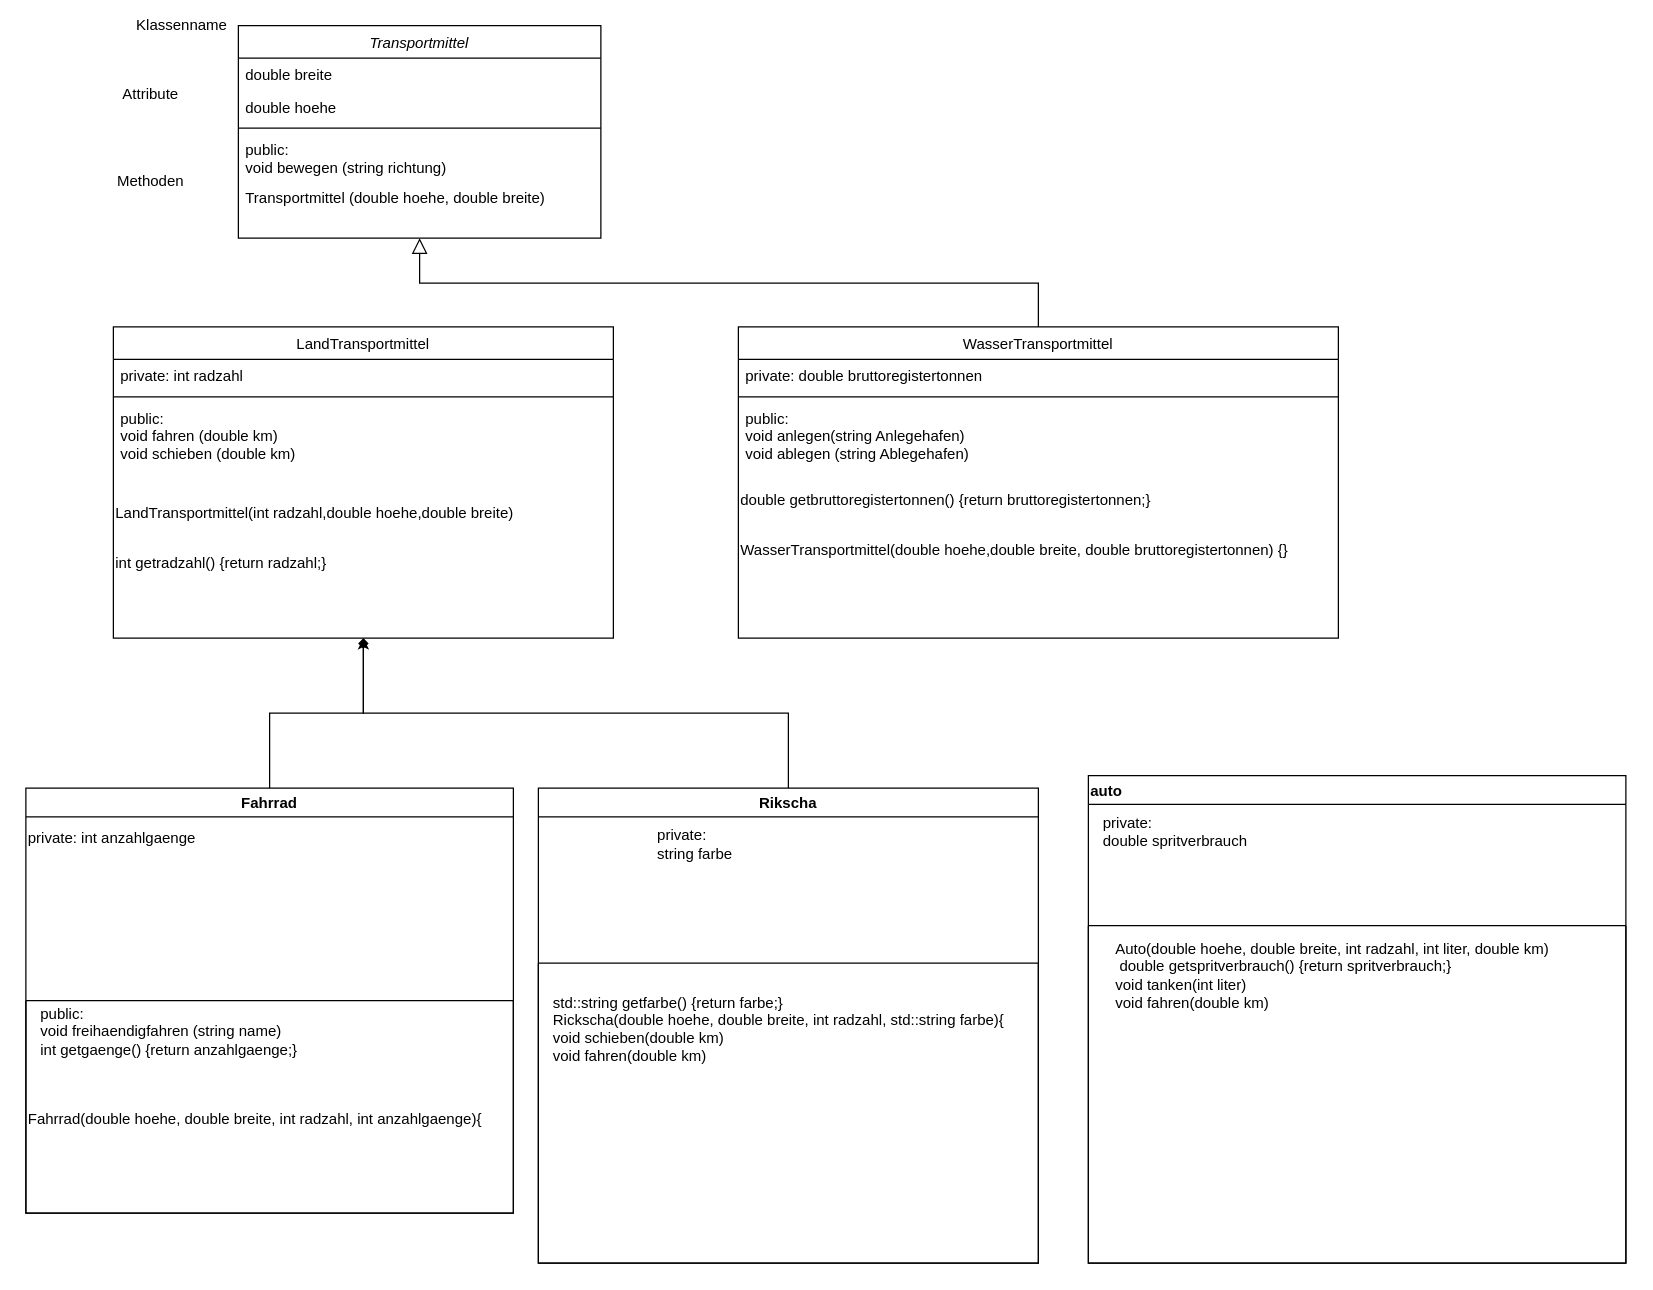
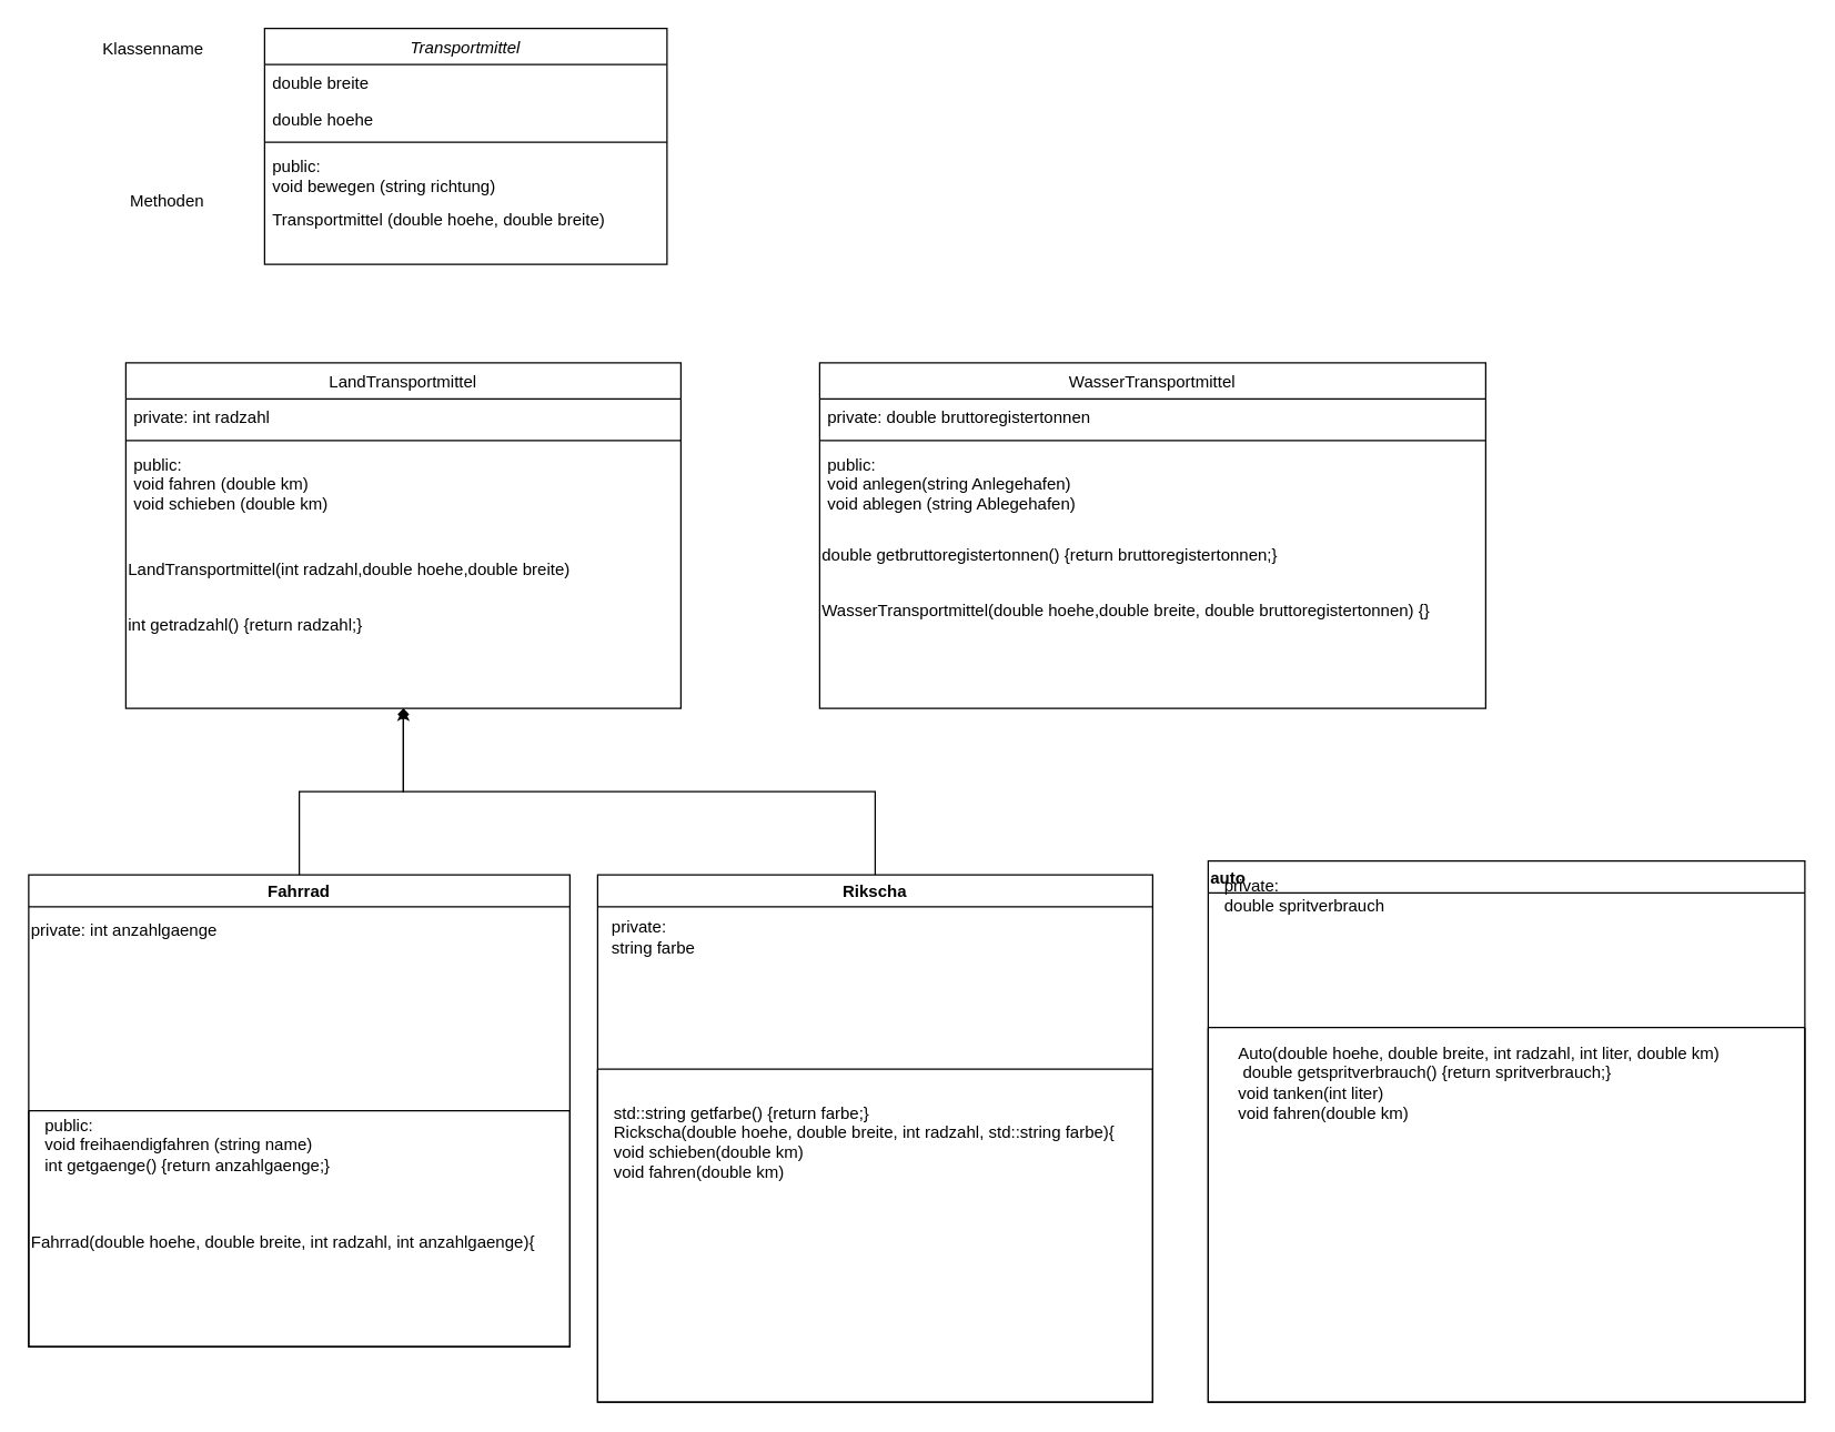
- <mxCell id="17" value="Klassenname" style="text;html=1;strokeColor=none;fillColor=none;align=center;verticalAlign=middle;whiteSpace=wrap;rounded=0;" parent="1" vertex="1"><mxGeometry x="115" y="5" width="60" height="30" as="geometry" /></mxCell>
+ <mxCell id="17" value="Klassenname" style="text;html=1;strokeColor=none;fillColor=none;align=center;verticalAlign=middle;whiteSpace=wrap;rounded=0;" parent="1" vertex="1"><mxGeometry x="80" y="20" width="60" height="30" as="geometry" /></mxCell>
- <mxCell id="15" value="Attribute" style="text;html=1;strokeColor=none;fillColor=none;align=center;verticalAlign=middle;whiteSpace=wrap;rounded=0;" parent="1" vertex="1"><mxGeometry x="90" y="60" width="60" height="30" as="geometry" /></mxCell>
- <mxCell id="14" value="" style="endArrow=block;endSize=10;endFill=0;shadow=0;strokeWidth=1;rounded=0;edgeStyle=elbowEdgeStyle;elbow=vertical;" parent="1" source="18" target="2" edge="1"><mxGeometry width="160" relative="1" as="geometry"><mxPoint x="490" y="260" as="sourcePoint" /><mxPoint x="280" y="171" as="targetPoint" /></mxGeometry></mxCell>
- <mxCell id="27" value="&lt;div align=&quot;left&quot;&gt;private:&lt;/div&gt;&lt;div align=&quot;left&quot;&gt;double spritverbrauch&lt;br&gt;&lt;/div&gt;" style="text;html=1;align=left;verticalAlign=middle;resizable=0;points=[];autosize=1;strokeColor=none;fillColor=none;" vertex="1" parent="24"><mxGeometry x="10" y="30" width="130" height="30" as="geometry" /></mxCell>
+ <mxCell id="27" value="&lt;div align=&quot;left&quot;&gt;private:&lt;/div&gt;&lt;div align=&quot;left&quot;&gt;double spritverbrauch&lt;br&gt;&lt;/div&gt;" style="text;html=1;align=left;verticalAlign=middle;resizable=0;points=[];autosize=1;strokeColor=none;fillColor=none;" vertex="1" parent="24"><mxGeometry x="10" y="10" width="130" height="30" as="geometry" /></mxCell>
- <mxCell id="35" value="&lt;div align=&quot;left&quot;&gt;private:&lt;/div&gt;&lt;div&gt;string farbe&lt;br&gt;&lt;/div&gt;" style="text;html=1;align=center;verticalAlign=middle;resizable=0;points=[];autosize=1;strokeColor=none;fillColor=none;" vertex="1" parent="29"><mxGeometry x="85" y="30" width="80" height="30" as="geometry" /></mxCell>
+ <mxCell id="35" value="&lt;div align=&quot;left&quot;&gt;private:&lt;/div&gt;&lt;div&gt;string farbe&lt;br&gt;&lt;/div&gt;" style="text;html=1;align=center;verticalAlign=middle;resizable=0;points=[];autosize=1;strokeColor=none;fillColor=none;" vertex="1" parent="29"><mxGeometry y="30" width="80" height="30" as="geometry" /></mxCell>
